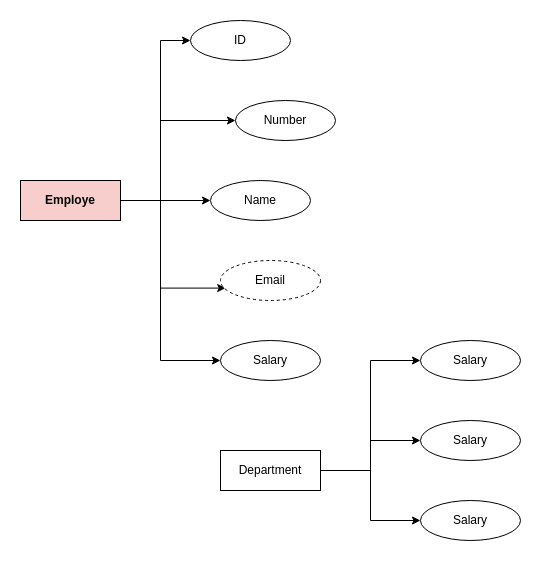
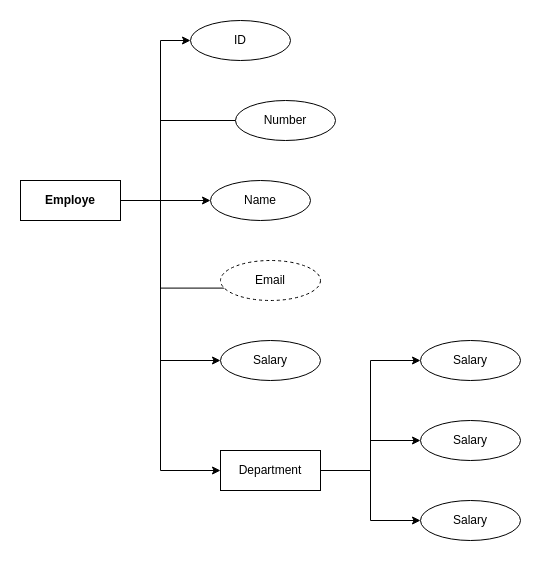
- <mxCell id="6" style="edgeStyle=orthogonalEdgeStyle;rounded=0;orthogonalLoop=1;jettySize=auto;html=1;entryX=0;entryY=0.5;entryDx=0;entryDy=0;" edge="1" parent="1" source="8" target="12"><mxGeometry relative="1" as="geometry"><mxPoint x="170" y="110" as="targetPoint" /><Array as="points"><mxPoint x="160" y="200" /><mxPoint x="160" y="120" /></Array></mxGeometry></mxCell>
+ <mxCell id="6" style="edgeStyle=orthogonalEdgeStyle;rounded=0;orthogonalLoop=1;jettySize=auto;html=1;entryX=0;entryY=0.5;entryDx=0;entryDy=0;endArrow=none;" edge="1" parent="1" source="8" target="12"><mxGeometry relative="1" as="geometry"><mxPoint x="170" y="110" as="targetPoint" /><Array as="points"><mxPoint x="160" y="200" /><mxPoint x="160" y="120" /></Array></mxGeometry></mxCell>
- <mxCell id="8" value="Employe" style="whiteSpace=wrap;html=1;align=center;fontStyle=1;fillColor=#f8cecc;" vertex="1" parent="1"><mxGeometry x="20" y="180" width="100" height="40" as="geometry" /></mxCell>
+ <mxCell id="8" value="Employe" style="whiteSpace=wrap;html=1;align=center;fontStyle=1" vertex="1" parent="1"><mxGeometry x="20" y="180" width="100" height="40" as="geometry" /></mxCell>
- <mxCell id="4" style="edgeStyle=orthogonalEdgeStyle;rounded=0;orthogonalLoop=1;jettySize=auto;html=1;entryX=0.052;entryY=0.69;entryDx=0;entryDy=0;entryPerimeter=0;" edge="1" parent="1" source="8" target="9"><mxGeometry relative="1" as="geometry"><mxPoint x="70" y="380" as="targetPoint" /><Array as="points"><mxPoint x="160" y="200" /><mxPoint x="160" y="288" /></Array></mxGeometry></mxCell>
+ <mxCell id="4" style="edgeStyle=orthogonalEdgeStyle;rounded=0;orthogonalLoop=1;jettySize=auto;html=1;entryX=0.052;entryY=0.69;entryDx=0;entryDy=0;entryPerimeter=0;endArrow=none;" edge="1" parent="1" source="8" target="9"><mxGeometry relative="1" as="geometry"><mxPoint x="70" y="380" as="targetPoint" /><Array as="points"><mxPoint x="160" y="200" /><mxPoint x="160" y="288" /></Array></mxGeometry></mxCell>
+ <mxCell id="7" style="edgeStyle=orthogonalEdgeStyle;rounded=0;orthogonalLoop=1;jettySize=auto;html=1;entryX=0;entryY=0.5;entryDx=0;entryDy=0;" edge="1" parent="1" source="8" target="15"><mxGeometry relative="1" as="geometry"><mxPoint x="210" y="440" as="targetPoint" /><Array as="points"><mxPoint x="160" y="200" /><mxPoint x="160" y="470" /></Array></mxGeometry></mxCell>
